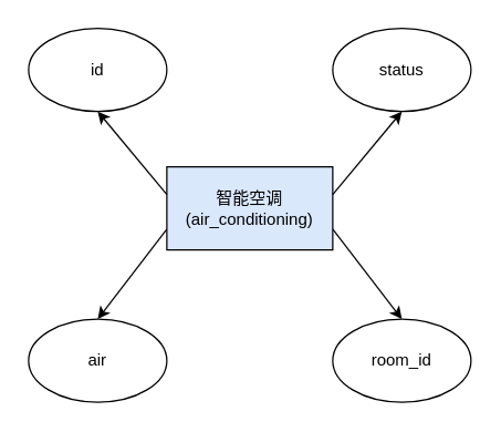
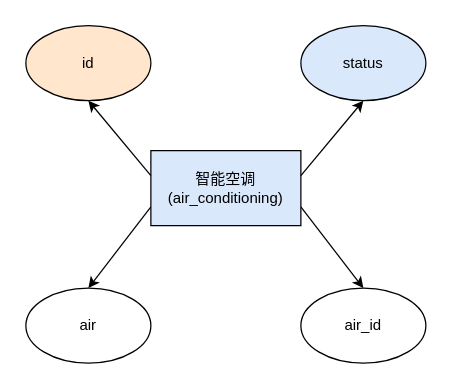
- <mxCell id="10" value="id" style="ellipse;whiteSpace=wrap;html=1;" parent="1" vertex="1"><mxGeometry x="20" y="20" width="100" height="60" as="geometry" /></mxCell>
+ <mxCell id="10" value="id" style="ellipse;whiteSpace=wrap;html=1;fillColor=#ffe6cc;" parent="1" vertex="1"><mxGeometry x="20" y="20" width="100" height="60" as="geometry" /></mxCell>
- <mxCell id="7" value="status" style="ellipse;whiteSpace=wrap;html=1;" parent="1" vertex="1"><mxGeometry x="240" y="20" width="100" height="60" as="geometry" /></mxCell>
+ <mxCell id="7" value="status" style="ellipse;whiteSpace=wrap;html=1;fillColor=#dae8fc;" parent="1" vertex="1"><mxGeometry x="240" y="20" width="100" height="60" as="geometry" /></mxCell>
- <mxCell id="9" value="room_id" style="ellipse;whiteSpace=wrap;html=1;" parent="1" vertex="1"><mxGeometry x="240" y="230" width="100" height="60" as="geometry" /></mxCell>
+ <mxCell id="9" value="air_id" style="ellipse;whiteSpace=wrap;html=1;" parent="1" vertex="1"><mxGeometry x="240" y="230" width="100" height="60" as="geometry" /></mxCell>
